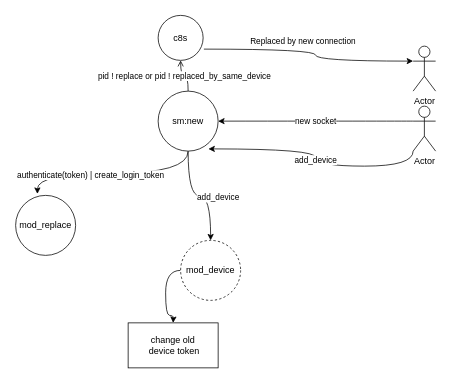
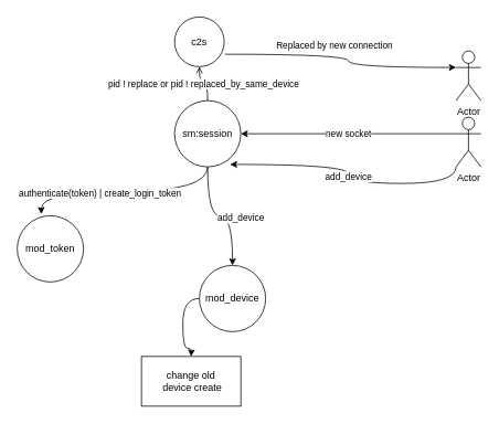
- <mxCell id="18" value="c8s" style="ellipse;whiteSpace=wrap;html=1;aspect=fixed;" parent="1" vertex="1"><mxGeometry x="210" y="20" width="60" height="60" as="geometry" /></mxCell>
+ <mxCell id="18" value="c2s" style="ellipse;whiteSpace=wrap;html=1;aspect=fixed;" parent="1" vertex="1"><mxGeometry x="210" y="20" width="60" height="60" as="geometry" /></mxCell>
- <mxCell id="10" value="sm:new" style="ellipse;whiteSpace=wrap;html=1;aspect=fixed;" parent="1" vertex="1"><mxGeometry x="210" y="121" width="80" height="80" as="geometry" /></mxCell>
+ <mxCell id="10" value="sm:session" style="ellipse;whiteSpace=wrap;html=1;aspect=fixed;" parent="1" vertex="1"><mxGeometry x="210" y="121" width="80" height="80" as="geometry" /></mxCell>
- <mxCell id="11" value="mod_replace" style="ellipse;whiteSpace=wrap;html=1;aspect=fixed;" parent="1" vertex="1"><mxGeometry x="20" y="260" width="80" height="80" as="geometry" /></mxCell>
+ <mxCell id="11" value="mod_token" style="ellipse;whiteSpace=wrap;html=1;aspect=fixed;" parent="1" vertex="1"><mxGeometry x="20" y="260" width="80" height="80" as="geometry" /></mxCell>
- <mxCell id="13" value="mod_device" style="ellipse;whiteSpace=wrap;html=1;aspect=fixed;dashed=1;" parent="1" vertex="1"><mxGeometry x="240" y="320" width="80" height="80" as="geometry" /></mxCell>
+ <mxCell id="13" value="mod_device" style="ellipse;whiteSpace=wrap;html=1;aspect=fixed;" parent="1" vertex="1"><mxGeometry x="240" y="320" width="80" height="80" as="geometry" /></mxCell>
- <mxCell id="19" value="change old&lt;br&gt;&amp;nbsp;device token" style="rounded=0;whiteSpace=wrap;html=1;" parent="1" vertex="1"><mxGeometry x="170" y="430" width="120" height="60" as="geometry" /></mxCell>
+ <mxCell id="19" value="change old&lt;br&gt;&amp;nbsp;device create" style="rounded=0;whiteSpace=wrap;html=1;" parent="1" vertex="1"><mxGeometry x="170" y="430" width="120" height="60" as="geometry" /></mxCell>
